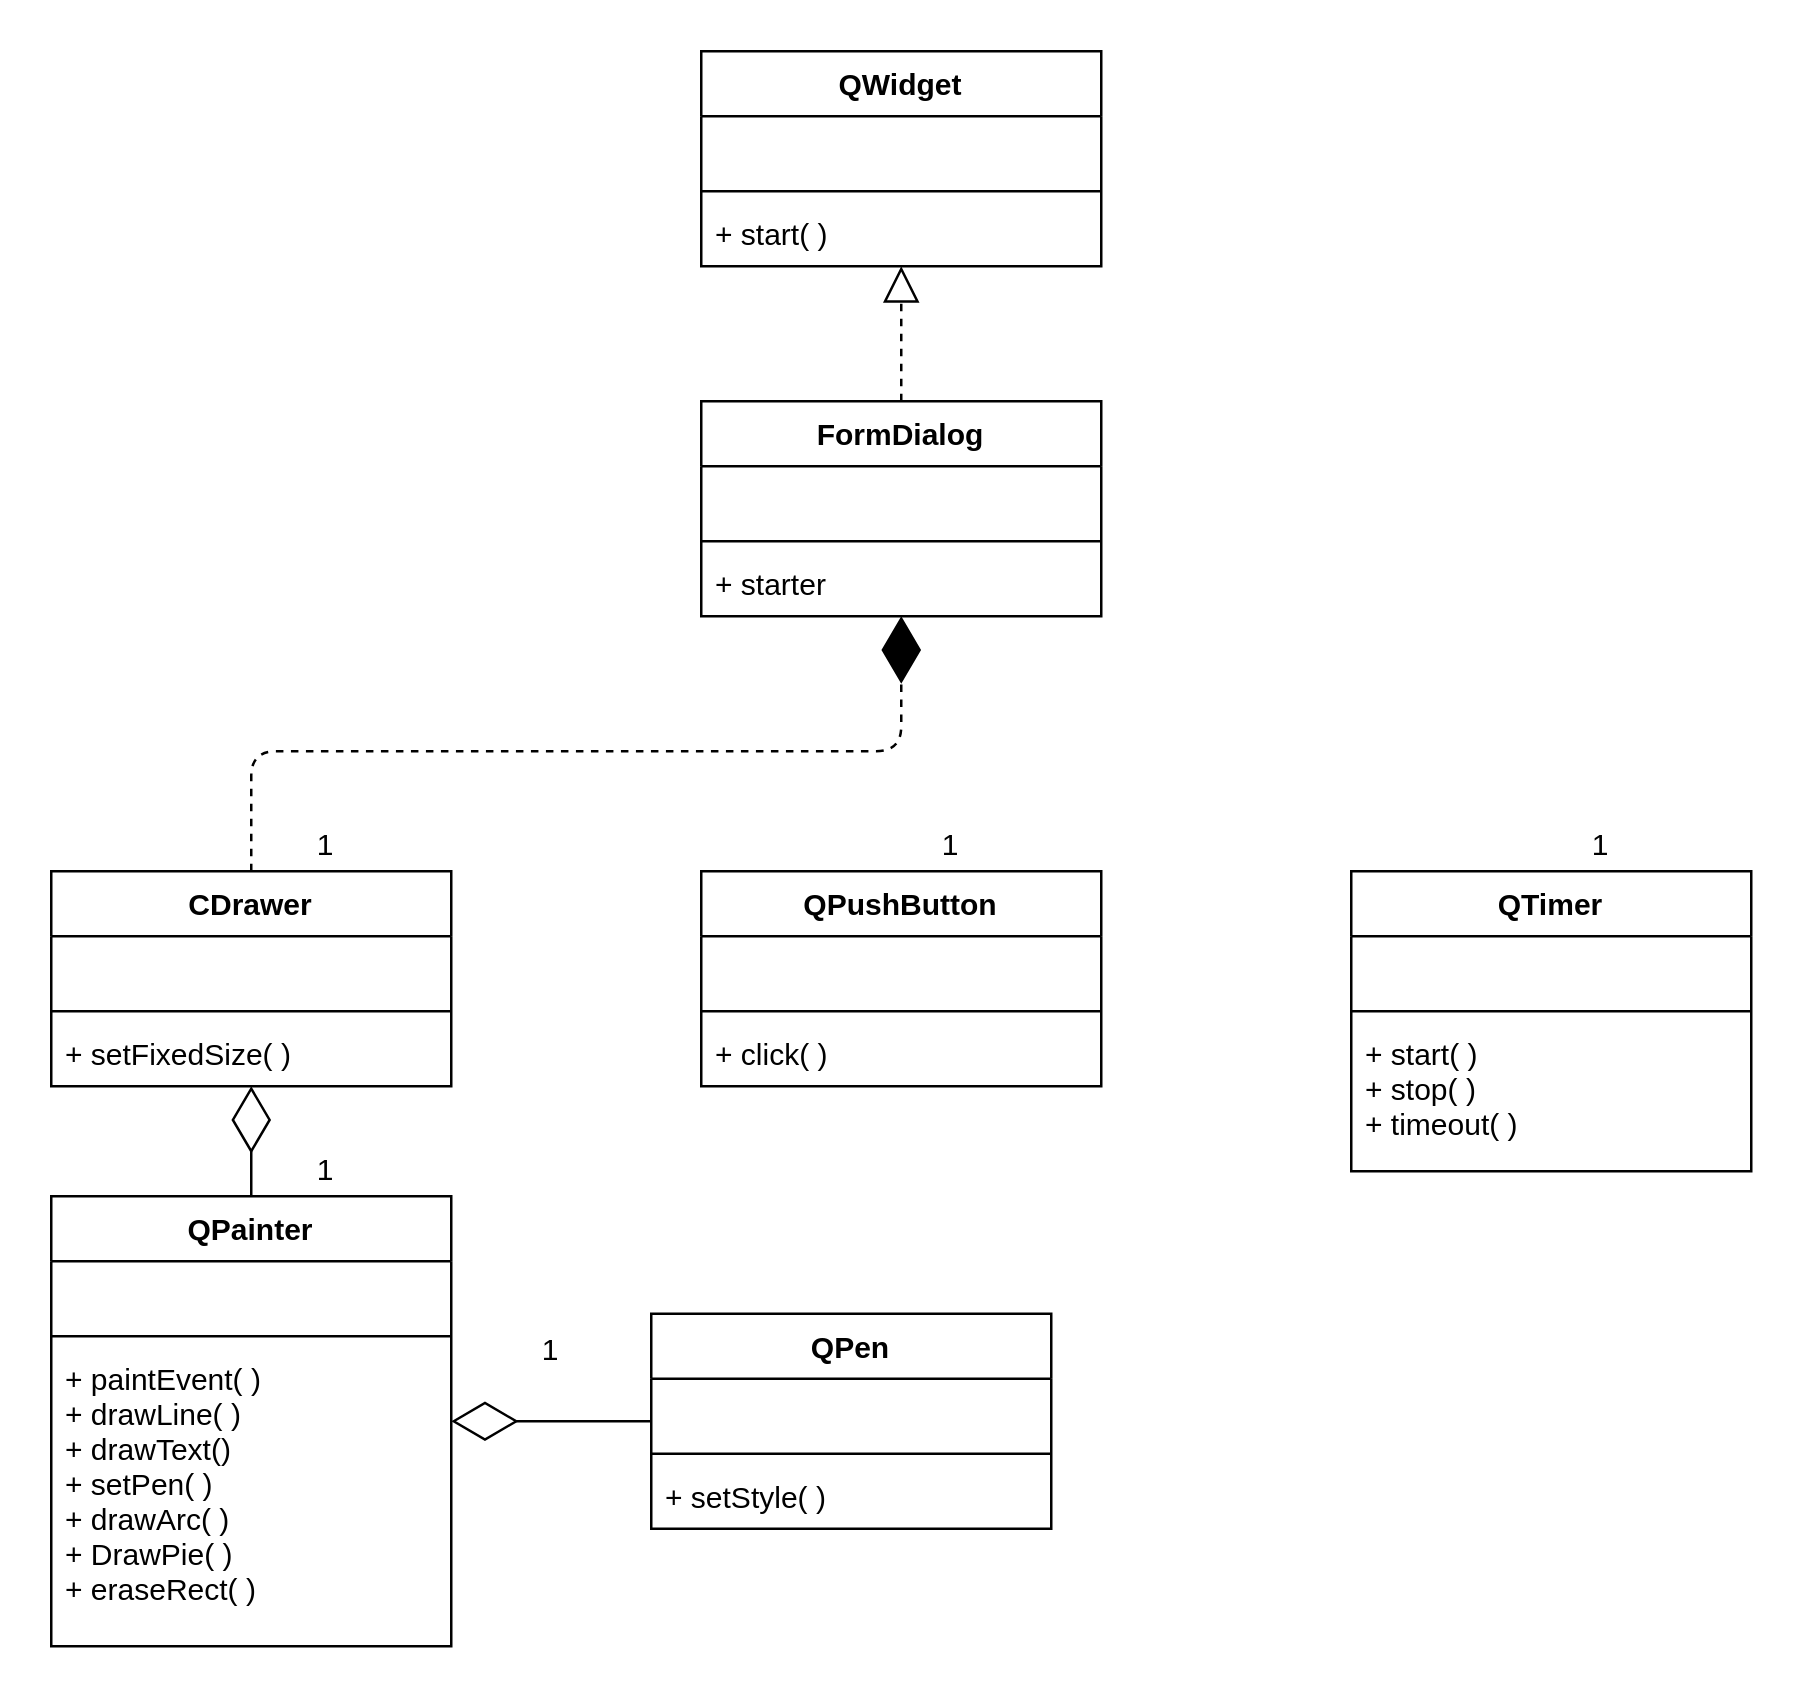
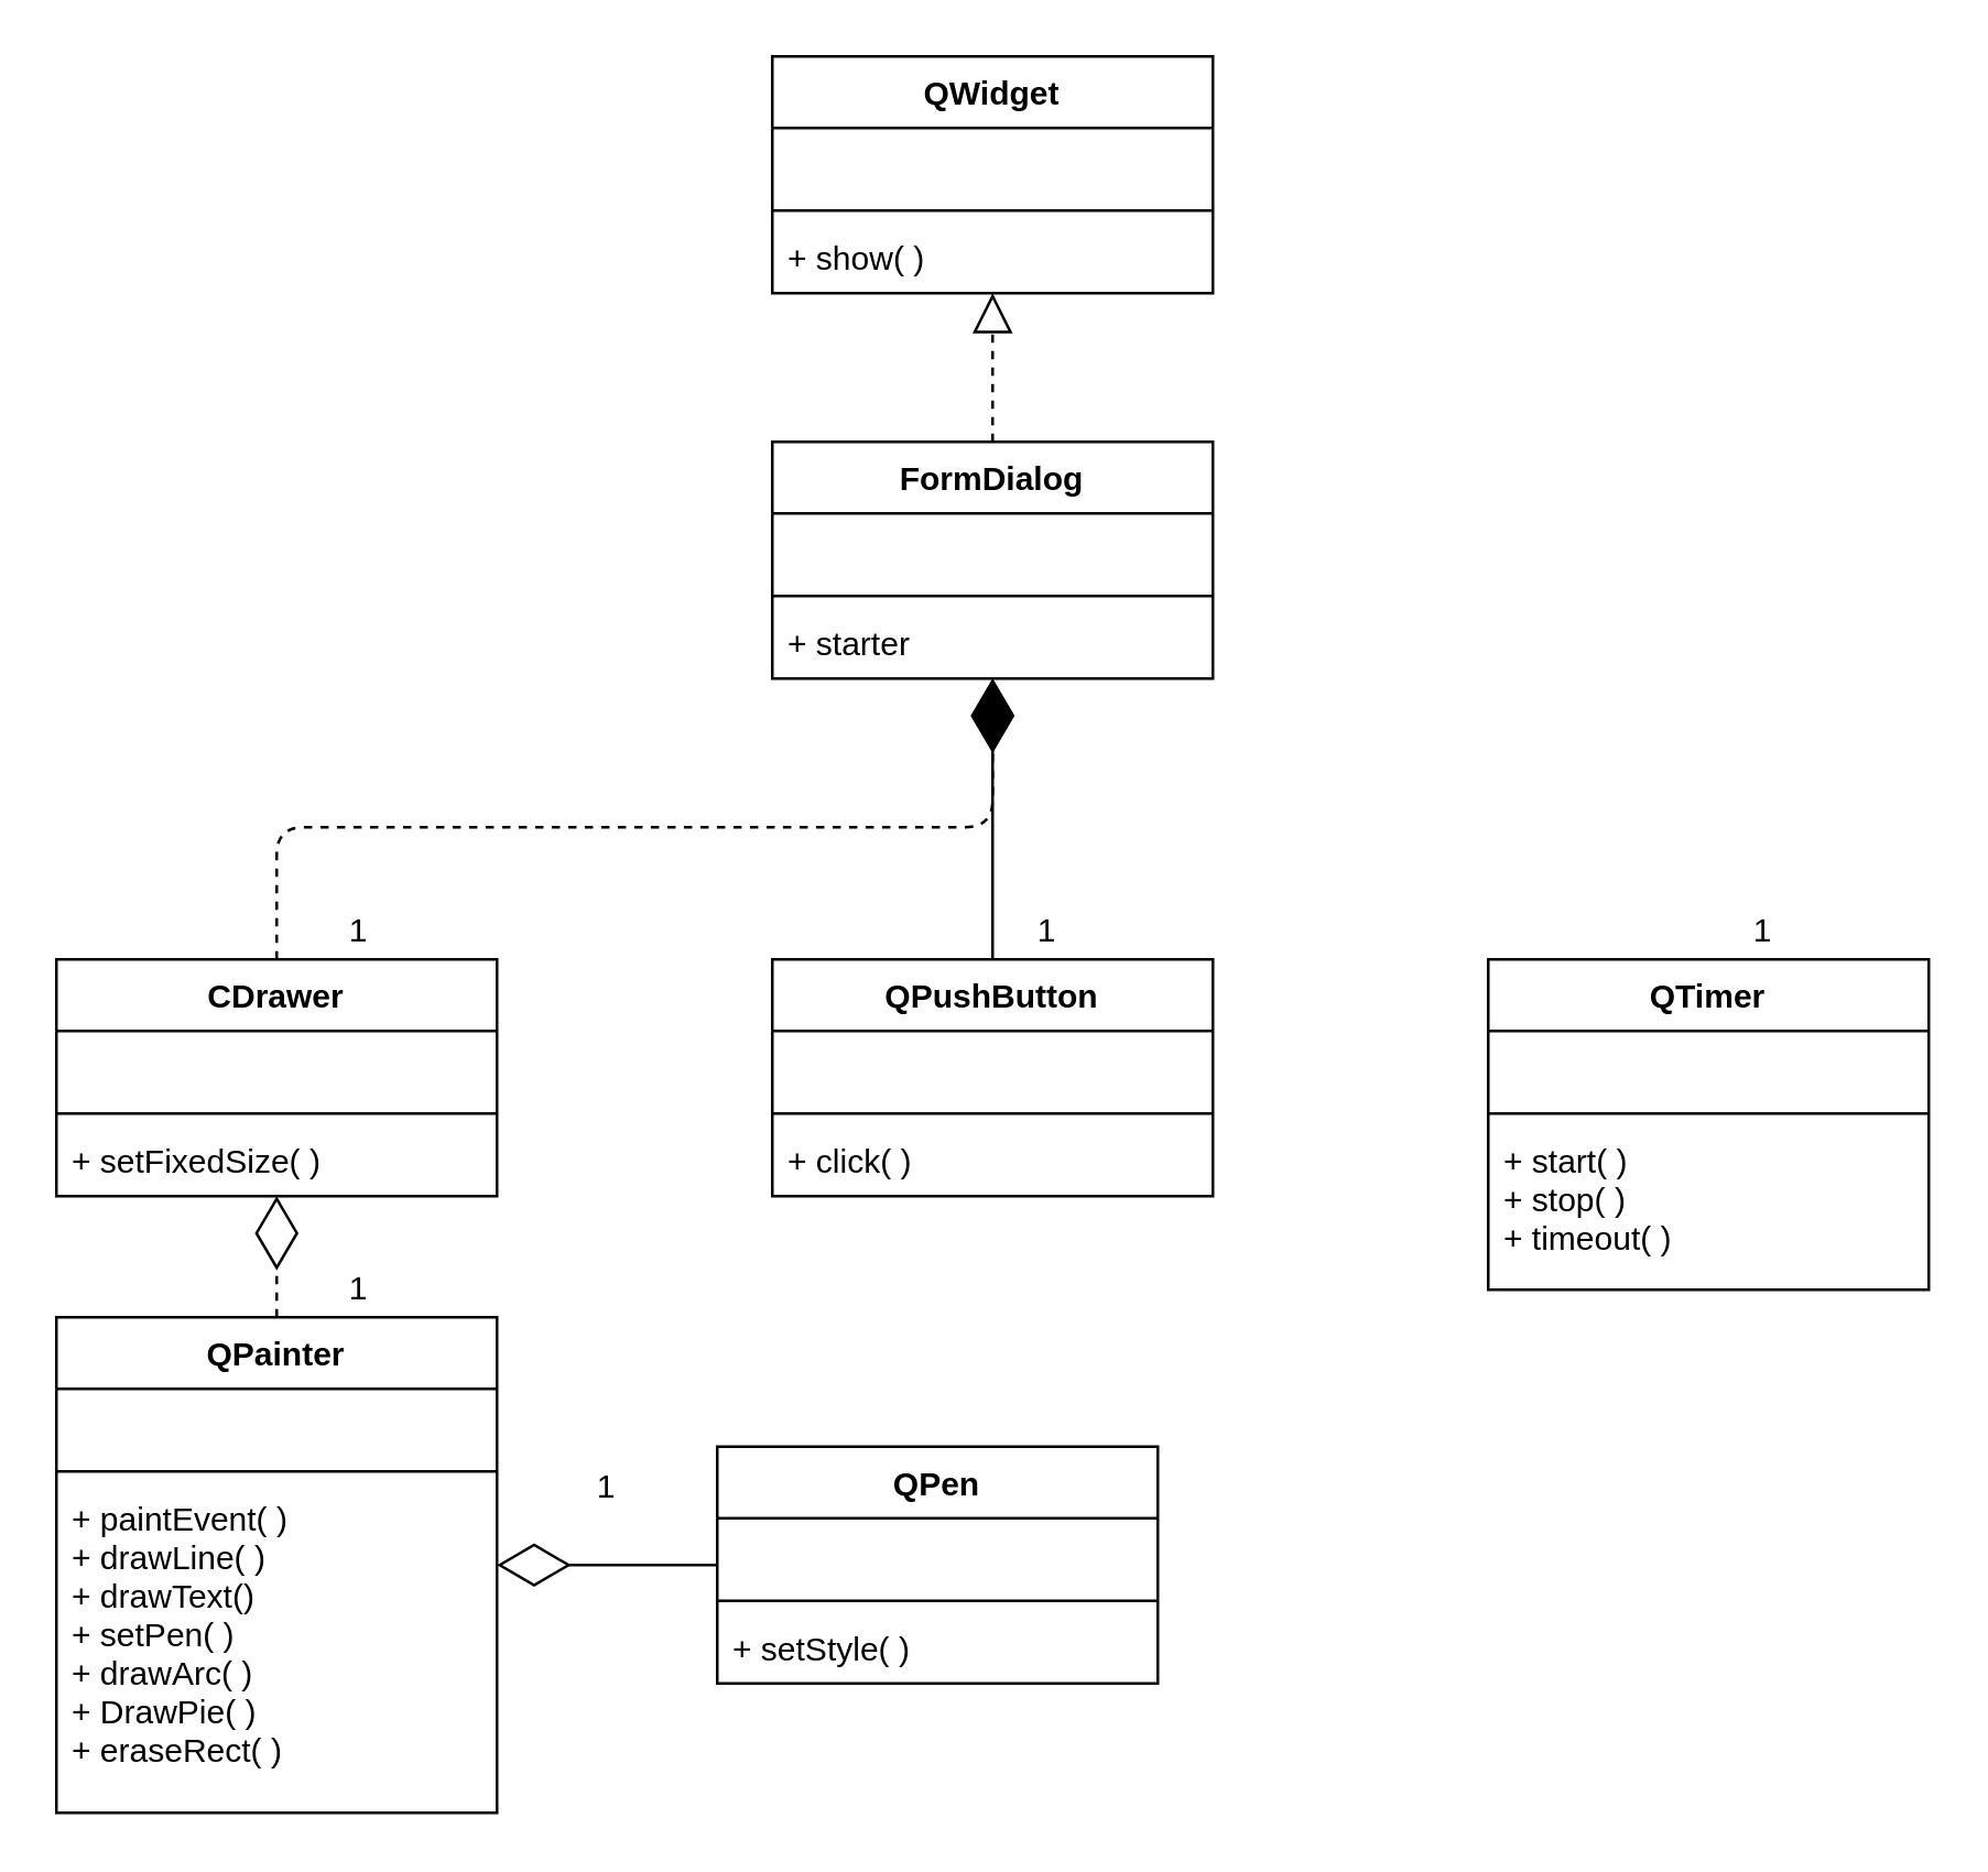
- <mxCell id="5" value="+ start( )" style="text;strokeColor=none;fillColor=none;align=left;verticalAlign=top;spacingLeft=4;spacingRight=4;overflow=hidden;rotatable=0;points=[[0,0.5],[1,0.5]];portConstraint=eastwest;" vertex="1" parent="2"><mxGeometry y="60" width="160" height="26" as="geometry" /></mxCell>
+ <mxCell id="5" value="+ show( )" style="text;strokeColor=none;fillColor=none;align=left;verticalAlign=top;spacingLeft=4;spacingRight=4;overflow=hidden;rotatable=0;points=[[0,0.5],[1,0.5]];portConstraint=eastwest;" vertex="1" parent="2"><mxGeometry y="60" width="160" height="26" as="geometry" /></mxCell>
+ <mxCell id="36" value="" style="endArrow=diamondThin;endFill=1;endSize=24;html=1;edgeStyle=orthogonalEdgeStyle;" edge="1" parent="1" source="14" target="6"><mxGeometry width="160" relative="1" as="geometry"><mxPoint x="350" y="520" as="sourcePoint" /><mxPoint x="510" y="520" as="targetPoint" /></mxGeometry></mxCell>
- <mxCell id="26" value="" style="endArrow=diamondThin;endFill=0;endSize=24;html=1;edgeStyle=orthogonalEdgeStyle;" edge="1" parent="1" source="22" target="18"><mxGeometry width="160" relative="1" as="geometry"><mxPoint x="-110" y="408" as="sourcePoint" /><mxPoint x="110" y="272" as="targetPoint" /><Array as="points" /></mxGeometry></mxCell>
+ <mxCell id="26" value="" style="endArrow=diamondThin;endFill=0;endSize=24;html=1;edgeStyle=orthogonalEdgeStyle;dashed=1;" edge="1" parent="1" source="22" target="18"><mxGeometry width="160" relative="1" as="geometry"><mxPoint x="-110" y="408" as="sourcePoint" /><mxPoint x="110" y="272" as="targetPoint" /><Array as="points" /></mxGeometry></mxCell>
